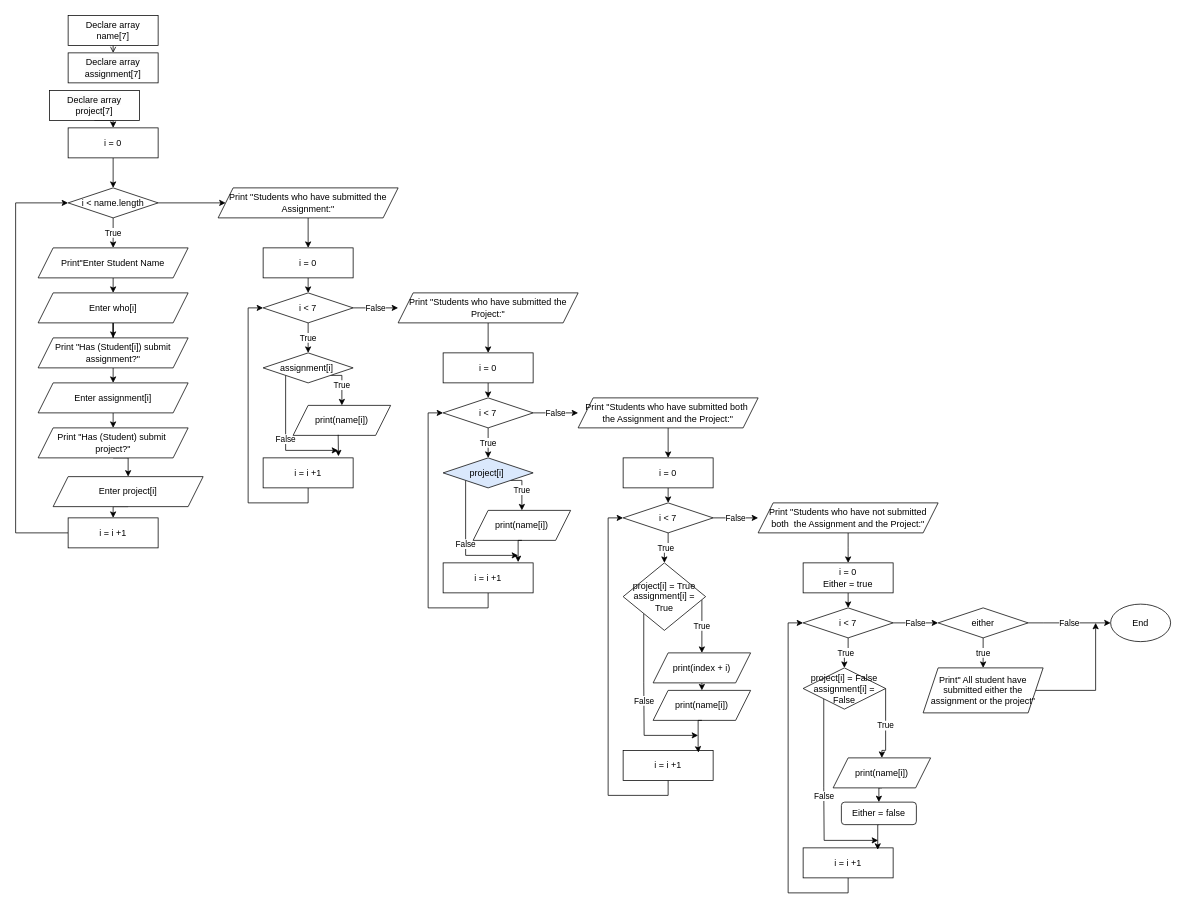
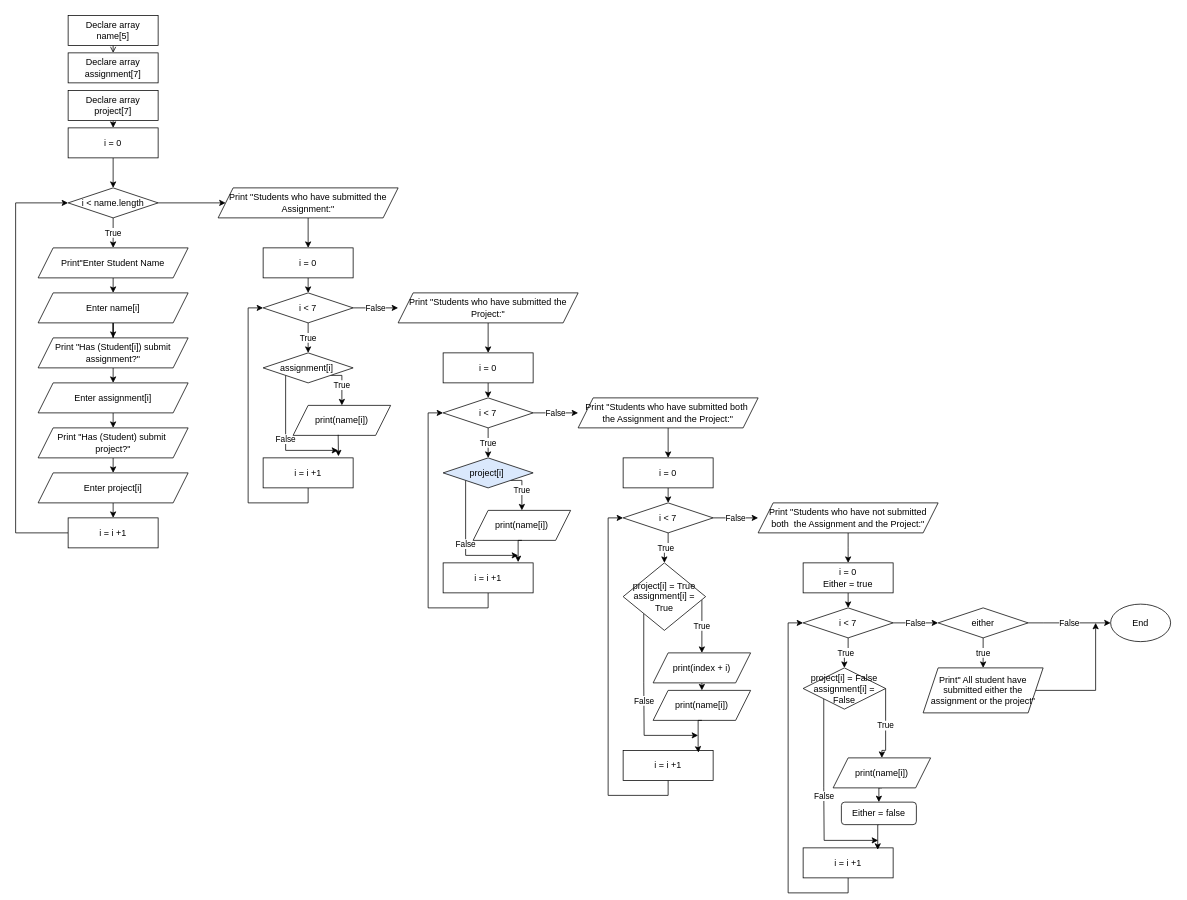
- <mxCell id="6" value="Declare array name[7]" style="rounded=1;whiteSpace=wrap;html=1;arcSize=0;" vertex="1" parent="1"><mxGeometry x="90" y="20" width="120" height="40" as="geometry" /></mxCell>
+ <mxCell id="6" value="Declare array name[5]" style="rounded=1;whiteSpace=wrap;html=1;arcSize=0;" vertex="1" parent="1"><mxGeometry x="90" y="20" width="120" height="40" as="geometry" /></mxCell>
- <mxCell id="3" value="&lt;br&gt;&lt;span style=&quot;color: rgb(0, 0, 0); font-family: Helvetica; font-size: 12px; font-style: normal; font-variant-ligatures: normal; font-variant-caps: normal; font-weight: 400; letter-spacing: normal; orphans: 2; text-align: center; text-indent: 0px; text-transform: none; widows: 2; word-spacing: 0px; -webkit-text-stroke-width: 0px; white-space: normal; background-color: rgb(251, 251, 251); text-decoration-thickness: initial; text-decoration-style: initial; text-decoration-color: initial; float: none; display: inline !important;&quot;&gt;Declare array project[7]&lt;/span&gt;&lt;div&gt;&lt;br/&gt;&lt;/div&gt;" style="rounded=1;whiteSpace=wrap;html=1;arcSize=0;" vertex="1" parent="1"><mxGeometry x="65" y="120" width="120" height="40" as="geometry" /></mxCell>
+ <mxCell id="3" value="&lt;br&gt;&lt;span style=&quot;color: rgb(0, 0, 0); font-family: Helvetica; font-size: 12px; font-style: normal; font-variant-ligatures: normal; font-variant-caps: normal; font-weight: 400; letter-spacing: normal; orphans: 2; text-align: center; text-indent: 0px; text-transform: none; widows: 2; word-spacing: 0px; -webkit-text-stroke-width: 0px; white-space: normal; background-color: rgb(251, 251, 251); text-decoration-thickness: initial; text-decoration-style: initial; text-decoration-color: initial; float: none; display: inline !important;&quot;&gt;Declare array project[7]&lt;/span&gt;&lt;div&gt;&lt;br/&gt;&lt;/div&gt;" style="rounded=1;whiteSpace=wrap;html=1;arcSize=0;" vertex="1" parent="1"><mxGeometry x="90" y="120" width="120" height="40" as="geometry" /></mxCell>
- <mxCell id="15" value="Enter who[i]" style="shape=parallelogram;perimeter=parallelogramPerimeter;whiteSpace=wrap;html=1;fixedSize=1;" vertex="1" parent="1"><mxGeometry x="50" y="390" width="200" height="40" as="geometry" /></mxCell>
+ <mxCell id="15" value="Enter name[i]" style="shape=parallelogram;perimeter=parallelogramPerimeter;whiteSpace=wrap;html=1;fixedSize=1;" vertex="1" parent="1"><mxGeometry x="50" y="390" width="200" height="40" as="geometry" /></mxCell>
- <mxCell id="23" value="Enter project[i]" style="shape=parallelogram;perimeter=parallelogramPerimeter;whiteSpace=wrap;html=1;fixedSize=1;" vertex="1" parent="1"><mxGeometry x="70" y="635" width="200" height="40" as="geometry" /></mxCell>
+ <mxCell id="23" value="Enter project[i]" style="shape=parallelogram;perimeter=parallelogramPerimeter;whiteSpace=wrap;html=1;fixedSize=1;" vertex="1" parent="1"><mxGeometry x="50" y="630" width="200" height="40" as="geometry" /></mxCell>
